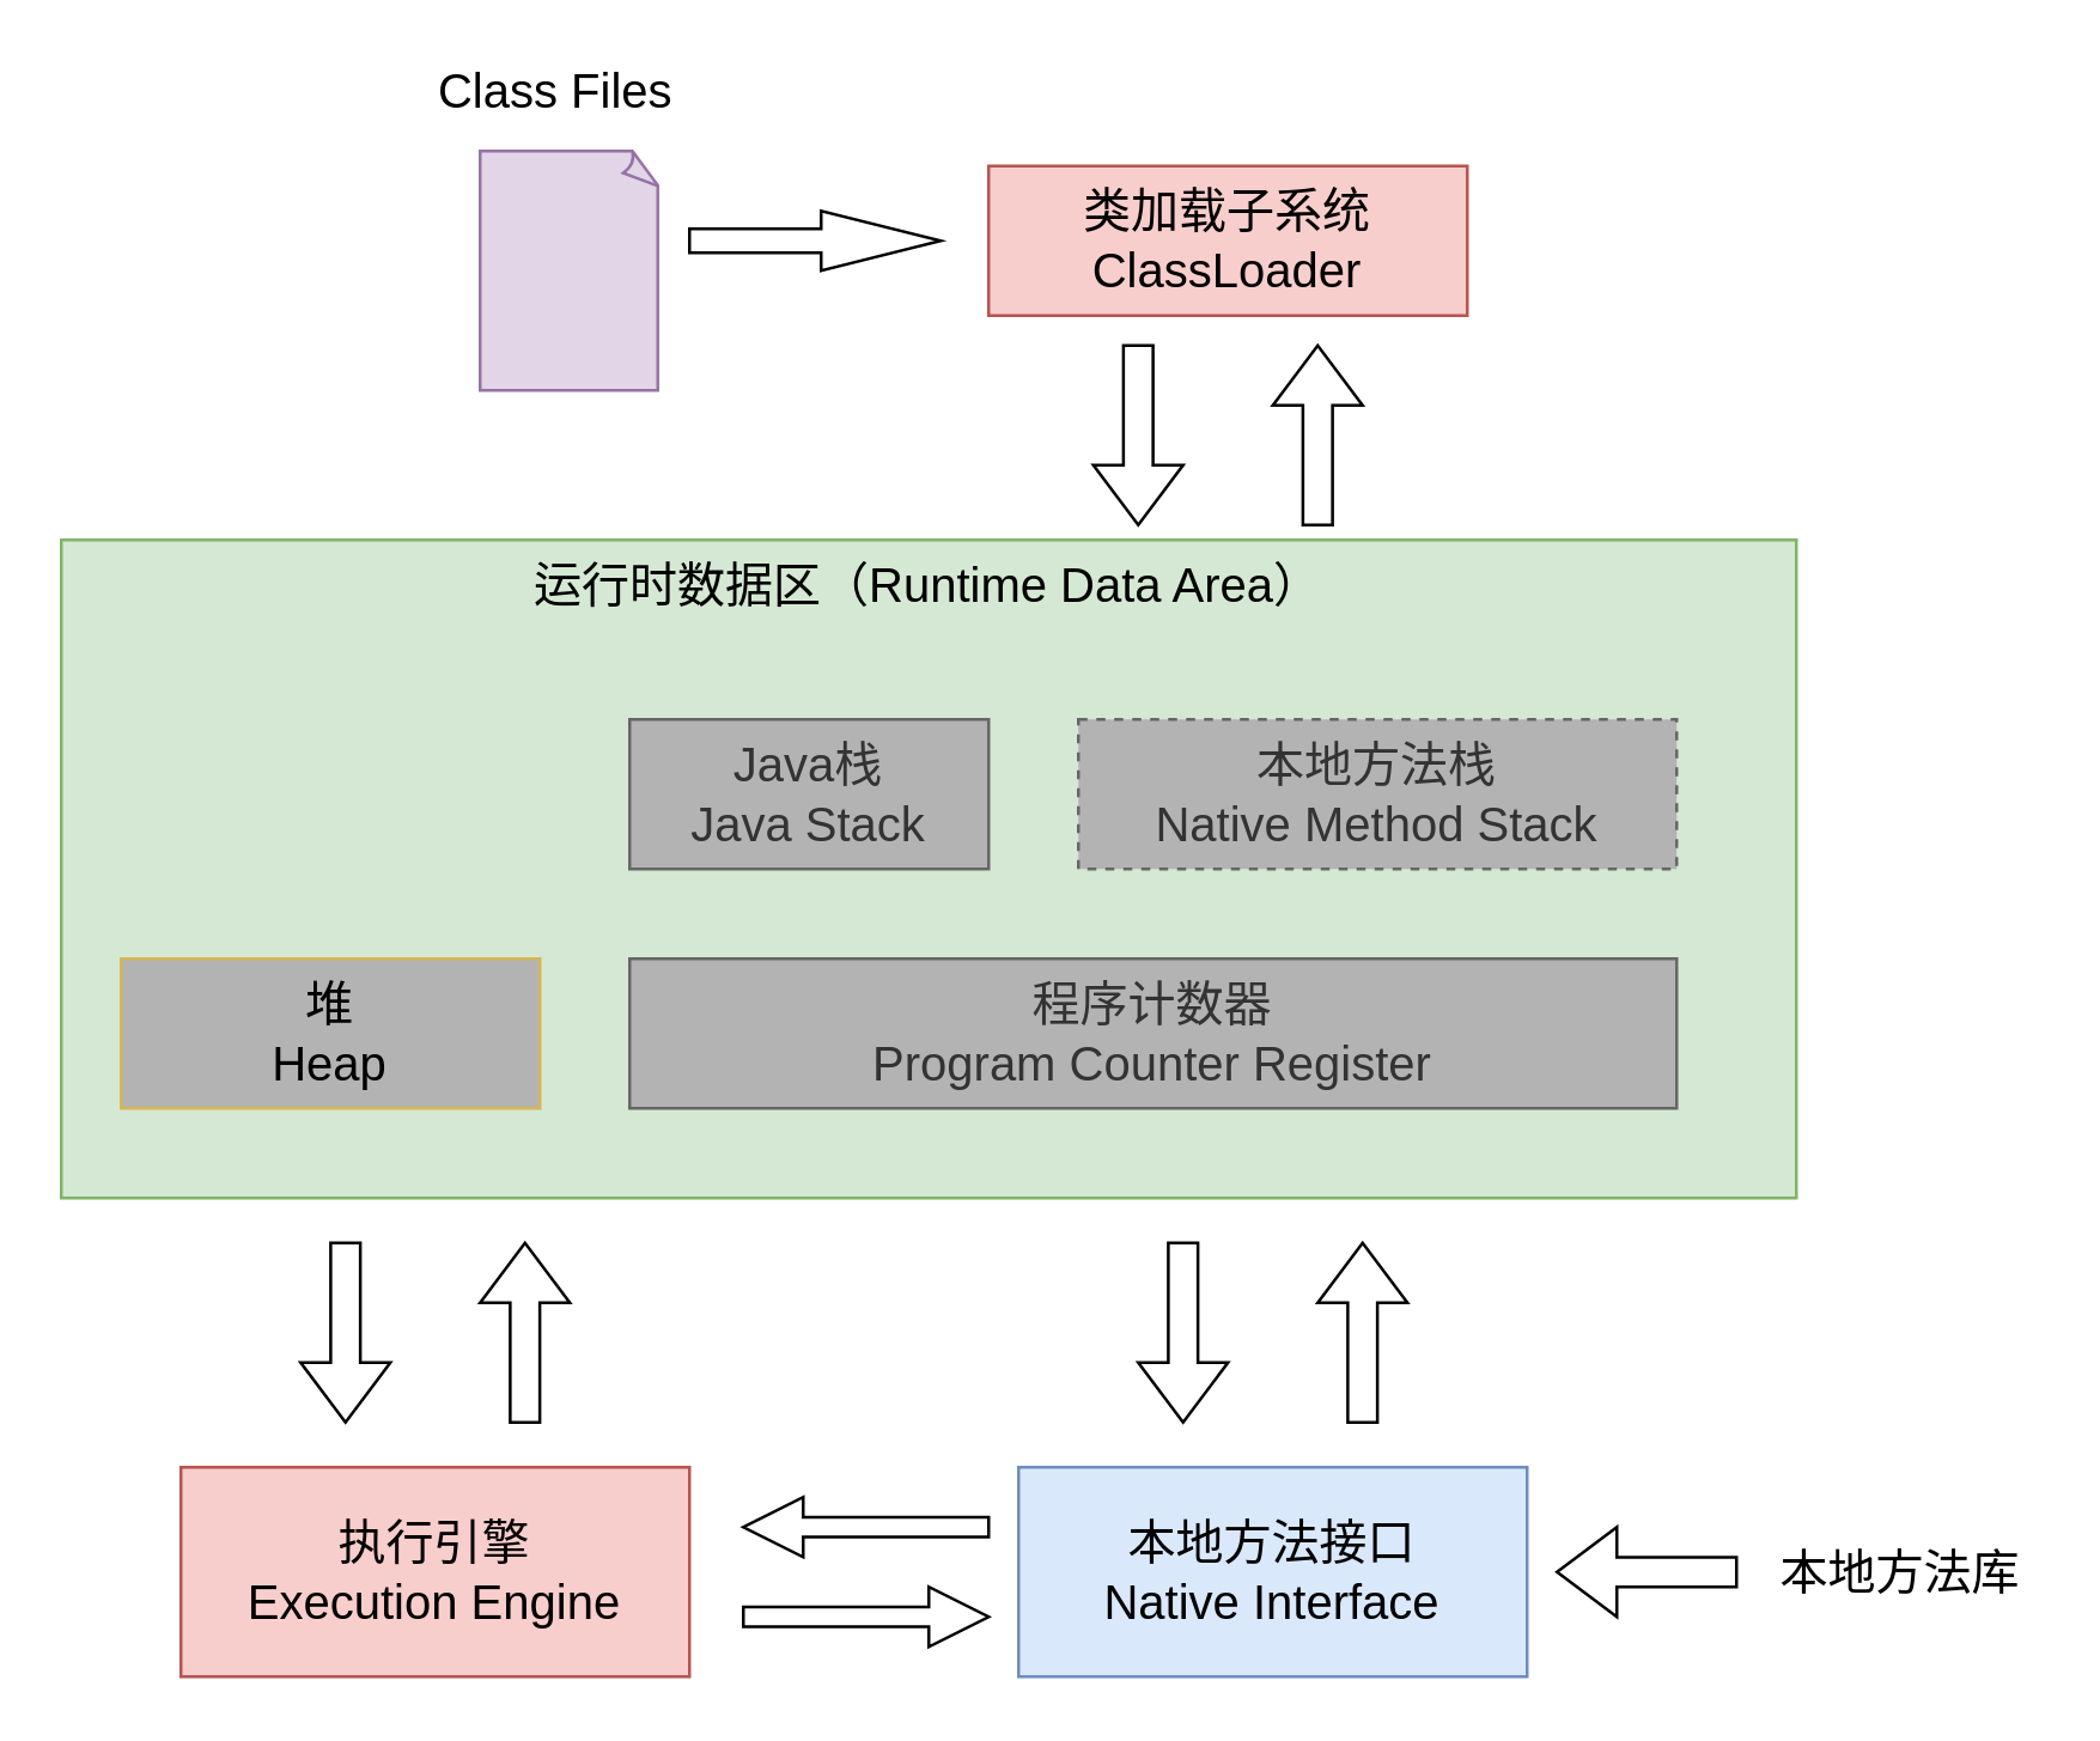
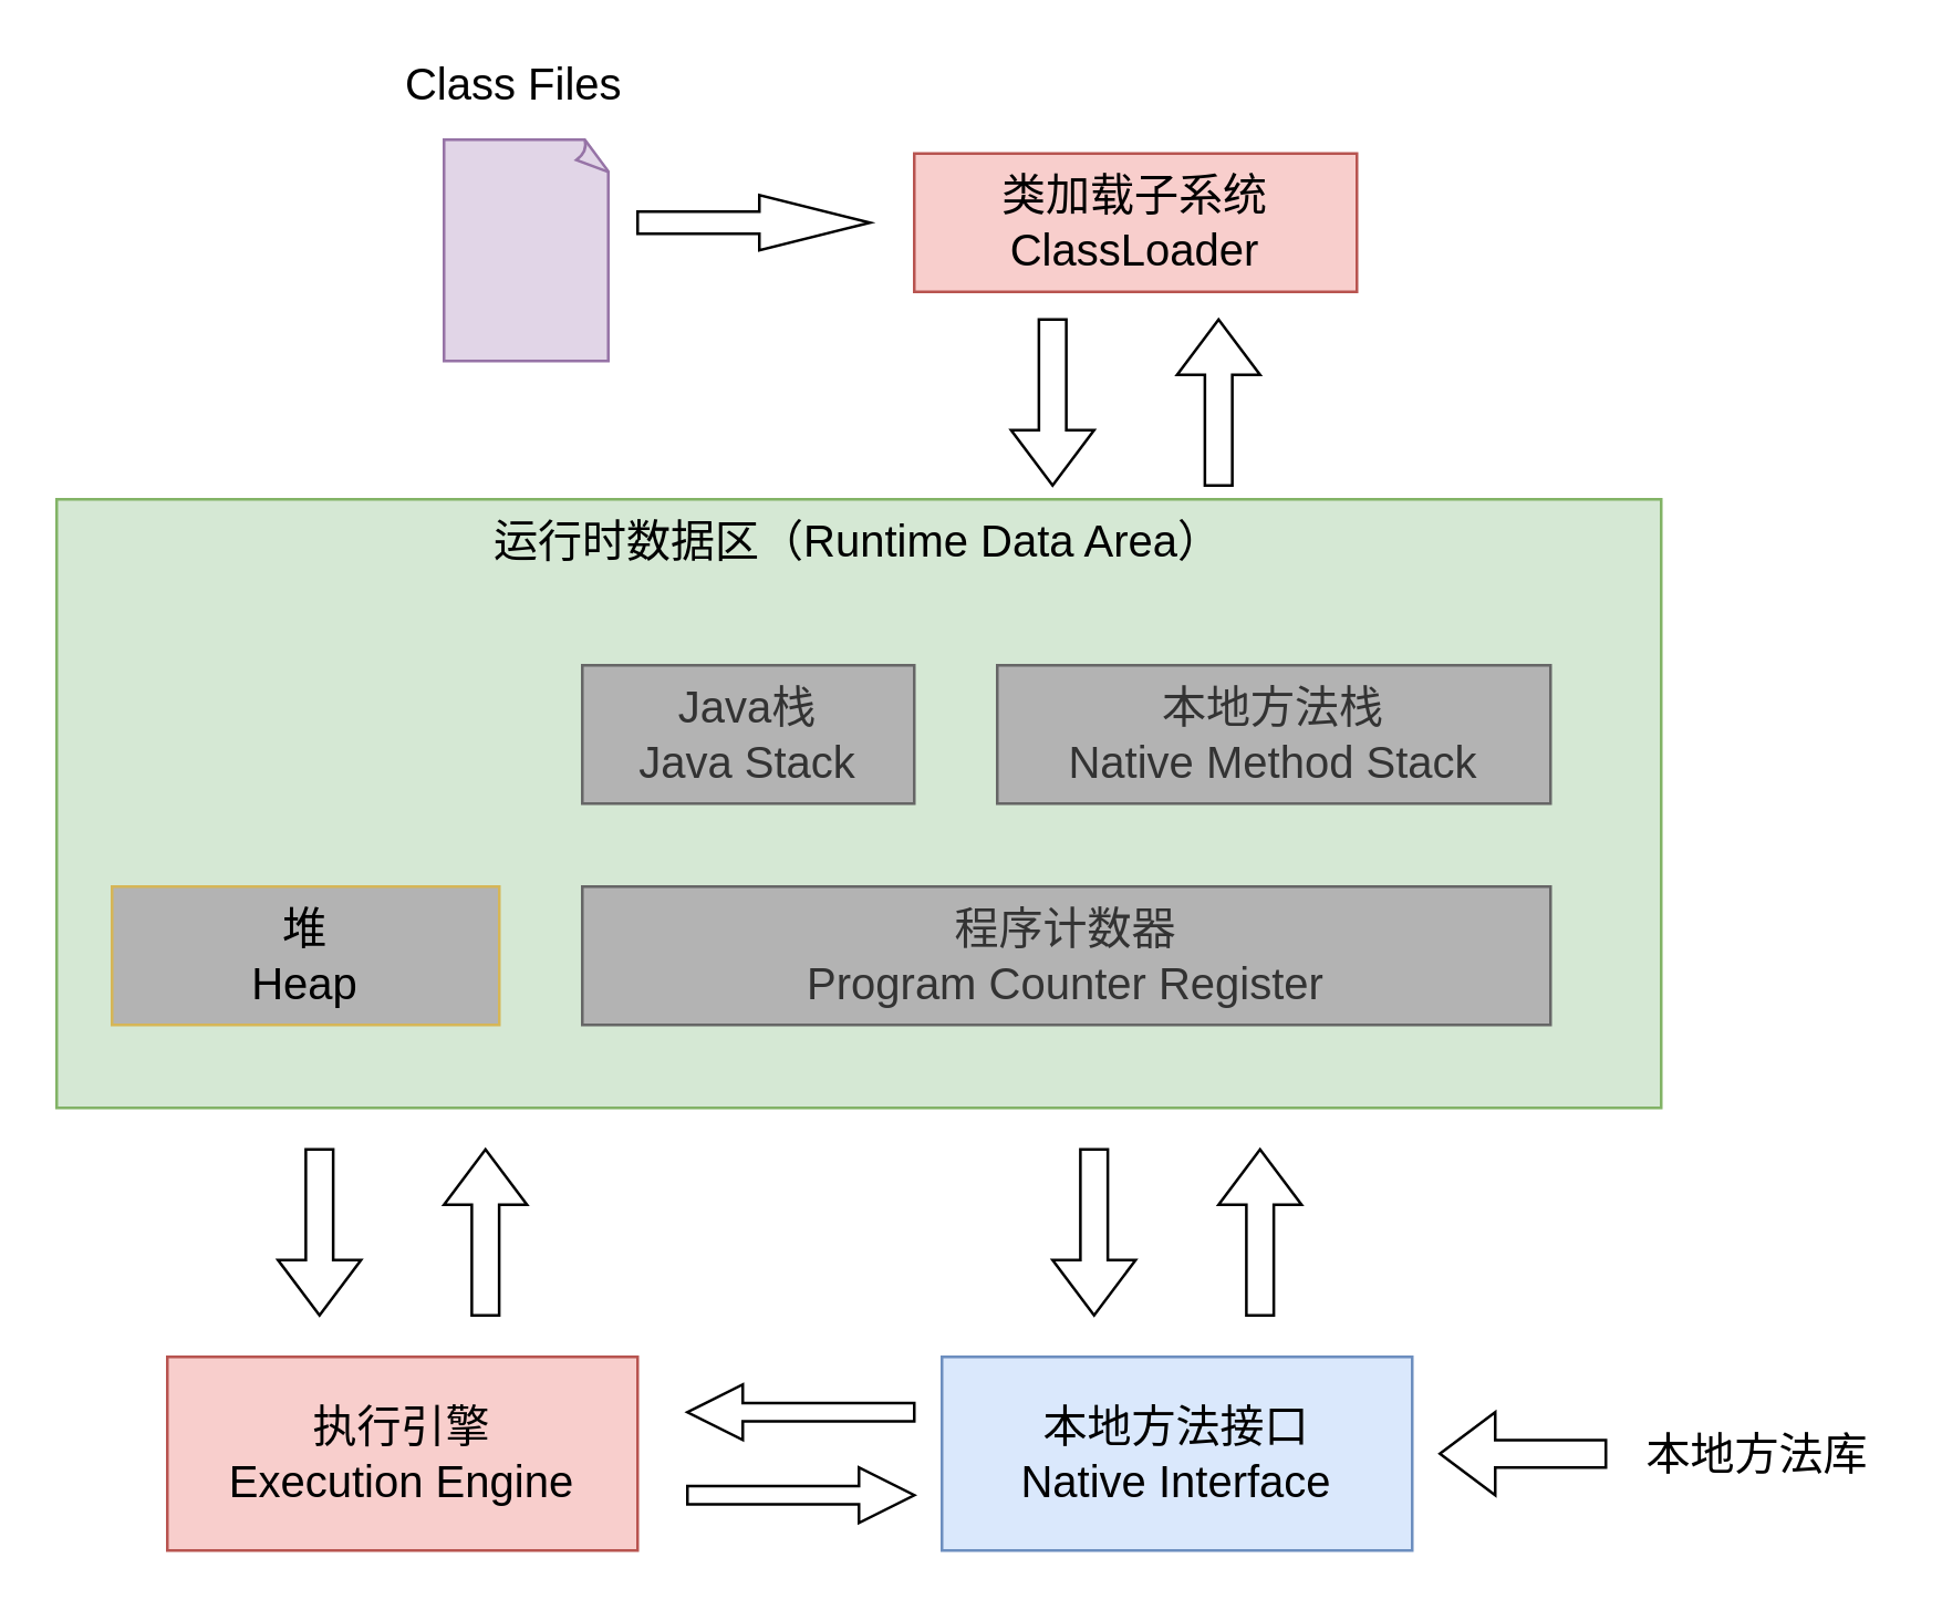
- <mxCell id="7" value="本地方法栈&lt;br&gt;Native Method Stack" style="whiteSpace=wrap;html=1;fontSize=16;fillColor=#B3B3B3;strokeColor=#666666;fontColor=#333333;dashed=1;" parent="1" vertex="1"><mxGeometry x="360" y="240" width="200" height="50" as="geometry" /></mxCell>
+ <mxCell id="7" value="本地方法栈&lt;br&gt;Native Method Stack" style="whiteSpace=wrap;html=1;fontSize=16;fillColor=#B3B3B3;strokeColor=#666666;fontColor=#333333;" parent="1" vertex="1"><mxGeometry x="360" y="240" width="200" height="50" as="geometry" /></mxCell>
